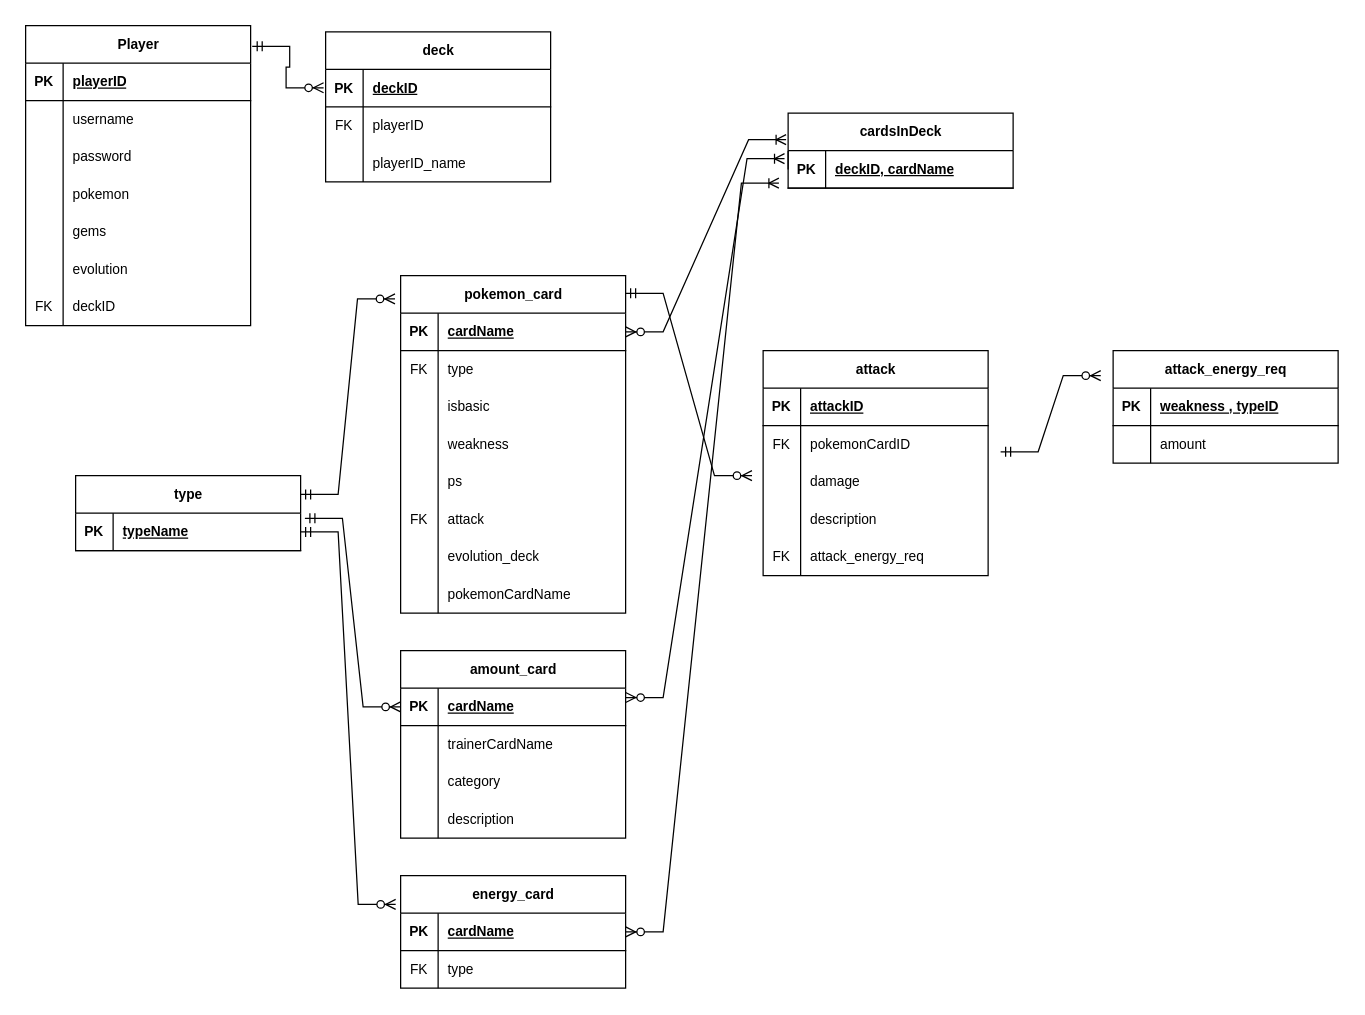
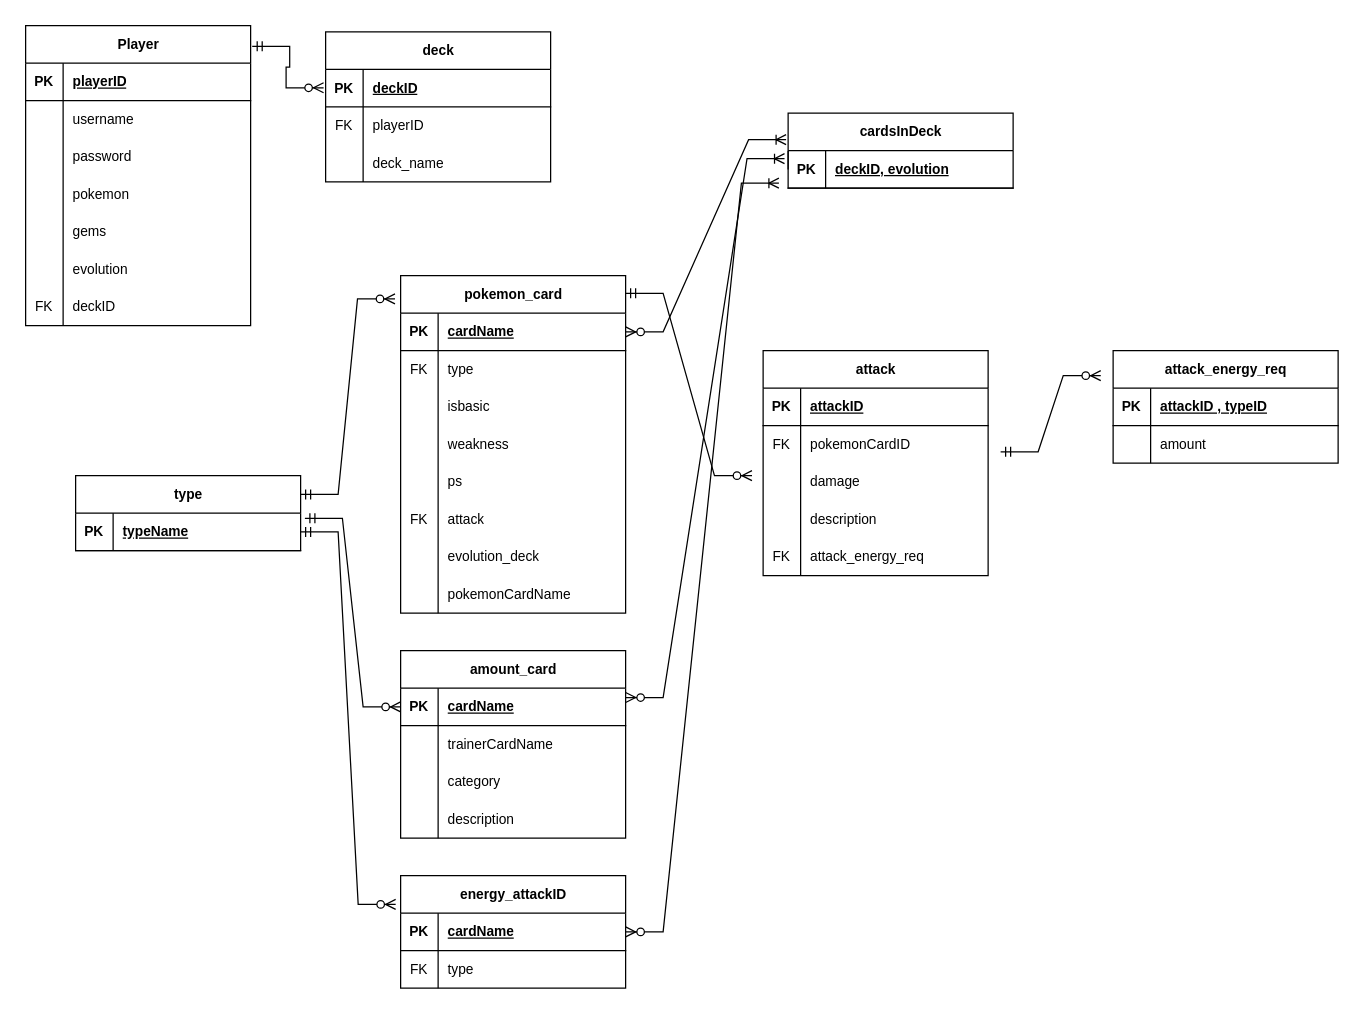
- <mxCell id="33" value="playerID_name" style="shape=partialRectangle;connectable=0;fillColor=none;top=0;left=0;bottom=0;right=0;align=left;spacingLeft=6;overflow=hidden;whiteSpace=wrap;html=1;fontFamily=Helvetica;fontSize=11;fontColor=default;labelBackgroundColor=default;" vertex="1" parent="31"><mxGeometry x="30" width="150" height="30" as="geometry"><mxRectangle width="150" height="30" as="alternateBounds" /></mxGeometry></mxCell>
+ <mxCell id="33" value="deck_name" style="shape=partialRectangle;connectable=0;fillColor=none;top=0;left=0;bottom=0;right=0;align=left;spacingLeft=6;overflow=hidden;whiteSpace=wrap;html=1;fontFamily=Helvetica;fontSize=11;fontColor=default;labelBackgroundColor=default;" vertex="1" parent="31"><mxGeometry x="30" width="150" height="30" as="geometry"><mxRectangle width="150" height="30" as="alternateBounds" /></mxGeometry></mxCell>
- <mxCell id="64" value="deckID, cardName" style="shape=partialRectangle;connectable=0;fillColor=none;top=0;left=0;bottom=0;right=0;align=left;spacingLeft=6;fontStyle=5;overflow=hidden;whiteSpace=wrap;html=1;fontFamily=Helvetica;fontSize=11;fontColor=default;labelBackgroundColor=default;" vertex="1" parent="62"><mxGeometry x="30" width="150" height="30" as="geometry"><mxRectangle width="150" height="30" as="alternateBounds" /></mxGeometry></mxCell>
+ <mxCell id="64" value="deckID, evolution" style="shape=partialRectangle;connectable=0;fillColor=none;top=0;left=0;bottom=0;right=0;align=left;spacingLeft=6;fontStyle=5;overflow=hidden;whiteSpace=wrap;html=1;fontFamily=Helvetica;fontSize=11;fontColor=default;labelBackgroundColor=default;" vertex="1" parent="62"><mxGeometry x="30" width="150" height="30" as="geometry"><mxRectangle width="150" height="30" as="alternateBounds" /></mxGeometry></mxCell>
- <mxCell id="57" value="weakness , typeID" style="shape=partialRectangle;connectable=0;fillColor=none;top=0;left=0;bottom=0;right=0;align=left;spacingLeft=6;fontStyle=5;overflow=hidden;whiteSpace=wrap;html=1;fontFamily=Helvetica;fontSize=11;fontColor=default;labelBackgroundColor=default;" vertex="1" parent="55"><mxGeometry x="30" width="150" height="30" as="geometry"><mxRectangle width="150" height="30" as="alternateBounds" /></mxGeometry></mxCell>
+ <mxCell id="57" value="attackID , typeID" style="shape=partialRectangle;connectable=0;fillColor=none;top=0;left=0;bottom=0;right=0;align=left;spacingLeft=6;fontStyle=5;overflow=hidden;whiteSpace=wrap;html=1;fontFamily=Helvetica;fontSize=11;fontColor=default;labelBackgroundColor=default;" vertex="1" parent="55"><mxGeometry x="30" width="150" height="30" as="geometry"><mxRectangle width="150" height="30" as="alternateBounds" /></mxGeometry></mxCell>
- <mxCell id="104" value="energy_card" style="shape=table;startSize=30;container=1;collapsible=1;childLayout=tableLayout;fixedRows=1;rowLines=0;fontStyle=1;align=center;resizeLast=1;html=1;fontFamily=Helvetica;fontSize=11;fontColor=default;labelBackgroundColor=default;" vertex="1" parent="1"><mxGeometry x="320" y="700" width="180" height="90" as="geometry" /></mxCell>
+ <mxCell id="104" value="energy_attackID" style="shape=table;startSize=30;container=1;collapsible=1;childLayout=tableLayout;fixedRows=1;rowLines=0;fontStyle=1;align=center;resizeLast=1;html=1;fontFamily=Helvetica;fontSize=11;fontColor=default;labelBackgroundColor=default;" vertex="1" parent="1"><mxGeometry x="320" y="700" width="180" height="90" as="geometry" /></mxCell>
